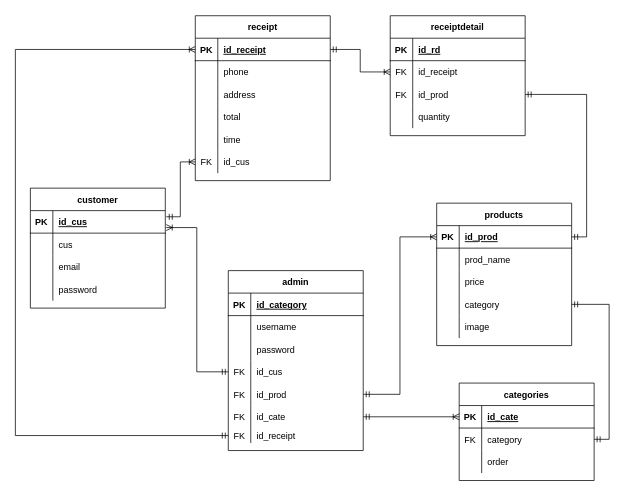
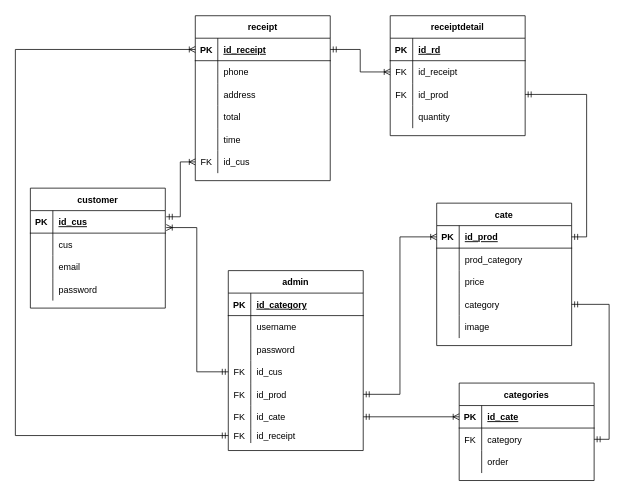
- <mxCell id="37" value="products" style="shape=table;startSize=30;container=1;collapsible=1;childLayout=tableLayout;fixedRows=1;rowLines=0;fontStyle=1;align=center;resizeLast=1;" vertex="1" parent="1"><mxGeometry x="582" y="270" width="180" height="190" as="geometry" /></mxCell>
+ <mxCell id="37" value="cate" style="shape=table;startSize=30;container=1;collapsible=1;childLayout=tableLayout;fixedRows=1;rowLines=0;fontStyle=1;align=center;resizeLast=1;" vertex="1" parent="1"><mxGeometry x="582" y="270" width="180" height="190" as="geometry" /></mxCell>
- <mxCell id="43" value="prod_name" style="shape=partialRectangle;connectable=0;fillColor=none;top=0;left=0;bottom=0;right=0;align=left;spacingLeft=6;overflow=hidden;" vertex="1" parent="41"><mxGeometry x="30" width="150" height="30" as="geometry"><mxRectangle width="150" height="30" as="alternateBounds" /></mxGeometry></mxCell>
+ <mxCell id="43" value="prod_category" style="shape=partialRectangle;connectable=0;fillColor=none;top=0;left=0;bottom=0;right=0;align=left;spacingLeft=6;overflow=hidden;" vertex="1" parent="41"><mxGeometry x="30" width="150" height="30" as="geometry"><mxRectangle width="150" height="30" as="alternateBounds" /></mxGeometry></mxCell>
